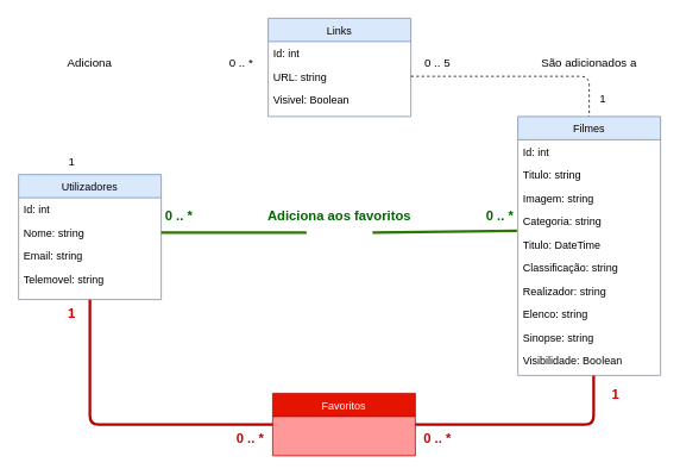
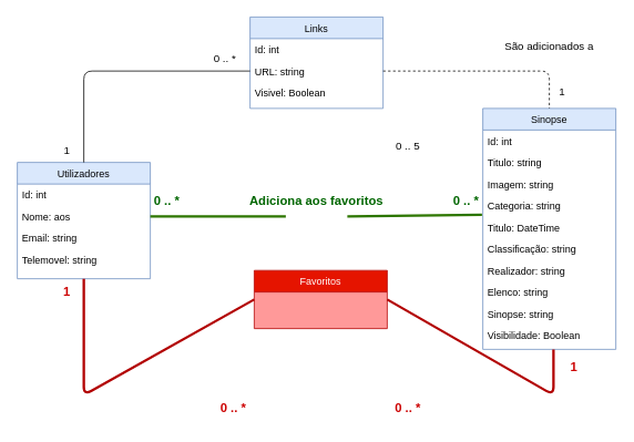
- <mxCell id="39" value="Adiciona" style="text;html=1;strokeColor=none;fillColor=none;align=center;verticalAlign=middle;whiteSpace=wrap;rounded=0;labelBackgroundColor=none;fontSize=13;" parent="1" vertex="1"><mxGeometry x="80" y="60" width="40" height="20" as="geometry" /></mxCell>
- <mxCell id="28" value="0 .. 5" style="text;html=1;strokeColor=none;fillColor=none;align=center;verticalAlign=middle;whiteSpace=wrap;rounded=0;labelBackgroundColor=none;fontSize=13;" parent="1" vertex="1"><mxGeometry x="470" y="60" width="40" height="20" as="geometry" /></mxCell>
+ <mxCell id="28" value="0 .. 5" style="text;html=1;strokeColor=none;fillColor=none;align=center;verticalAlign=middle;whiteSpace=wrap;rounded=0;labelBackgroundColor=none;fontSize=13;" parent="1" vertex="1"><mxGeometry x="470" y="165" width="40" height="20" as="geometry" /></mxCell>
- <mxCell id="40" value="São adicionados a" style="text;html=1;strokeColor=none;fillColor=none;align=center;verticalAlign=middle;whiteSpace=wrap;rounded=0;labelBackgroundColor=none;fontSize=13;" parent="1" vertex="1"><mxGeometry x="605" y="60" width="110" height="20" as="geometry" /></mxCell>
+ <mxCell id="40" value="São adicionados a" style="text;html=1;strokeColor=none;fillColor=none;align=center;verticalAlign=middle;whiteSpace=wrap;rounded=0;labelBackgroundColor=none;fontSize=13;" parent="1" vertex="1"><mxGeometry x="605" y="45" width="110" height="20" as="geometry" /></mxCell>
+ <mxCell id="24" value="" style="endArrow=none;html=1;exitX=0.5;exitY=0;exitDx=0;exitDy=0;entryX=0;entryY=0.5;entryDx=0;entryDy=0;" parent="1" source="2" target="9" edge="1"><mxGeometry width="50" height="50" relative="1" as="geometry"><mxPoint x="130" y="200" as="sourcePoint" /><mxPoint x="180" y="150" as="targetPoint" /><Array as="points"><mxPoint x="100" y="85" /></Array></mxGeometry></mxCell>
- <mxCell id="12" value="Filmes" style="swimlane;fontStyle=0;align=center;verticalAlign=top;childLayout=stackLayout;horizontal=1;startSize=26;horizontalStack=0;resizeParent=1;resizeLast=0;collapsible=1;marginBottom=0;rounded=0;shadow=0;strokeWidth=1;fillColor=#dae8fc;strokeColor=#6c8ebf;" parent="1" vertex="1"><mxGeometry x="580" y="130" width="160" height="290" as="geometry"><mxRectangle x="550" y="140" width="160" height="26" as="alternateBounds" /></mxGeometry></mxCell>
+ <mxCell id="12" value="Sinopse" style="swimlane;fontStyle=0;align=center;verticalAlign=top;childLayout=stackLayout;horizontal=1;startSize=26;horizontalStack=0;resizeParent=1;resizeLast=0;collapsible=1;marginBottom=0;rounded=0;shadow=0;strokeWidth=1;fillColor=#dae8fc;strokeColor=#6c8ebf;" parent="1" vertex="1"><mxGeometry x="580" y="130" width="160" height="290" as="geometry"><mxRectangle x="550" y="140" width="160" height="26" as="alternateBounds" /></mxGeometry></mxCell>
- <mxCell id="4" value="Nome: string" style="text;align=left;verticalAlign=top;spacingLeft=4;spacingRight=4;overflow=hidden;rotatable=0;points=[[0,0.5],[1,0.5]];portConstraint=eastwest;rounded=0;shadow=0;html=0;" parent="2" vertex="1"><mxGeometry y="52" width="160" height="26" as="geometry" /></mxCell>
+ <mxCell id="4" value="Nome: aos" style="text;align=left;verticalAlign=top;spacingLeft=4;spacingRight=4;overflow=hidden;rotatable=0;points=[[0,0.5],[1,0.5]];portConstraint=eastwest;rounded=0;shadow=0;html=0;" parent="2" vertex="1"><mxGeometry y="52" width="160" height="26" as="geometry" /></mxCell>
- <mxCell id="11" value="Favoritos" style="swimlane;fontStyle=0;align=center;verticalAlign=top;childLayout=stackLayout;horizontal=1;startSize=26;horizontalStack=0;resizeParent=1;resizeLast=0;collapsible=1;marginBottom=0;rounded=0;shadow=0;strokeWidth=1;fillColor=#e51400;strokeColor=#B20000;fontColor=#ffffff;labelBackgroundColor=none;swimlaneFillColor=#FF9999;" parent="1" vertex="1"><mxGeometry x="305" y="440" width="160" height="70" as="geometry"><mxRectangle x="340" y="380" width="170" height="26" as="alternateBounds" /></mxGeometry></mxCell>
+ <mxCell id="11" value="Favoritos" style="swimlane;fontStyle=0;align=center;verticalAlign=top;childLayout=stackLayout;horizontal=1;startSize=26;horizontalStack=0;resizeParent=1;resizeLast=0;collapsible=1;marginBottom=0;rounded=0;shadow=0;strokeWidth=1;fillColor=#e51400;strokeColor=#B20000;fontColor=#ffffff;labelBackgroundColor=none;swimlaneFillColor=#FF9999;" parent="1" vertex="1"><mxGeometry x="305" y="325" width="160" height="70" as="geometry"><mxRectangle x="340" y="380" width="170" height="26" as="alternateBounds" /></mxGeometry></mxCell>
